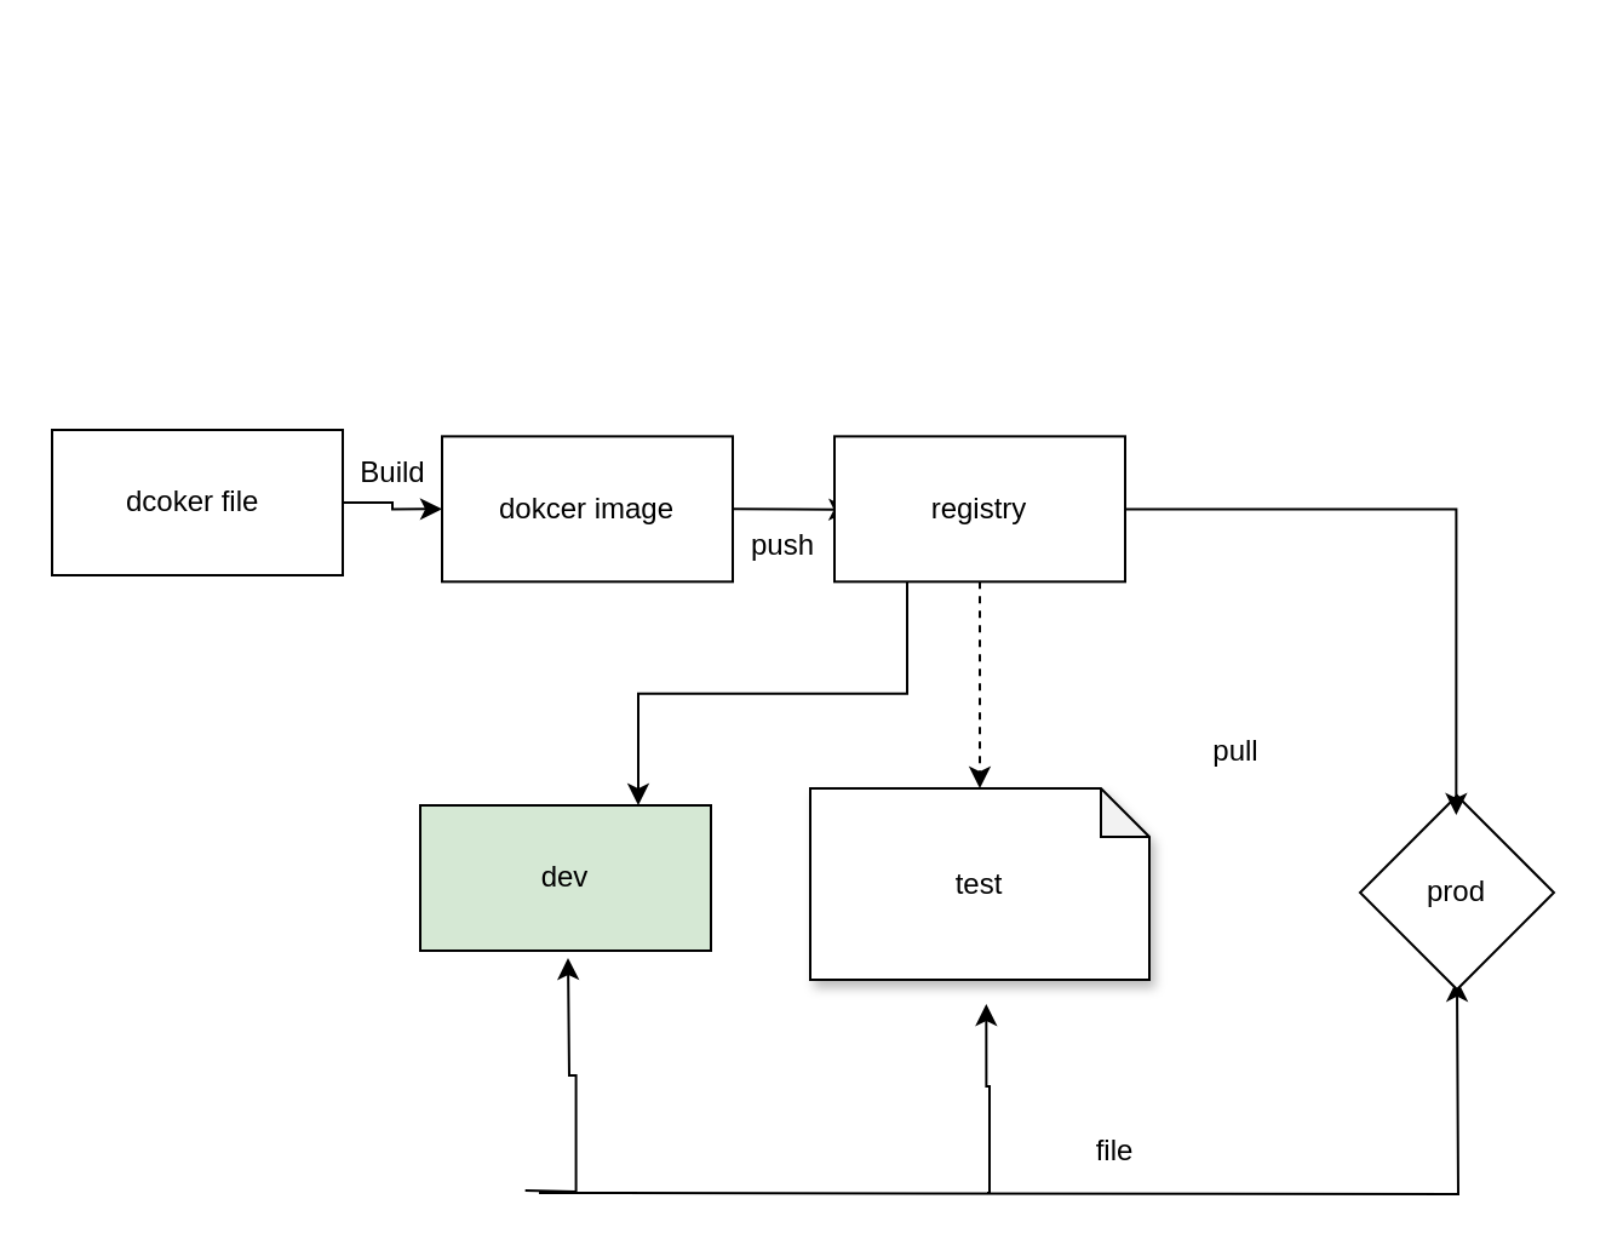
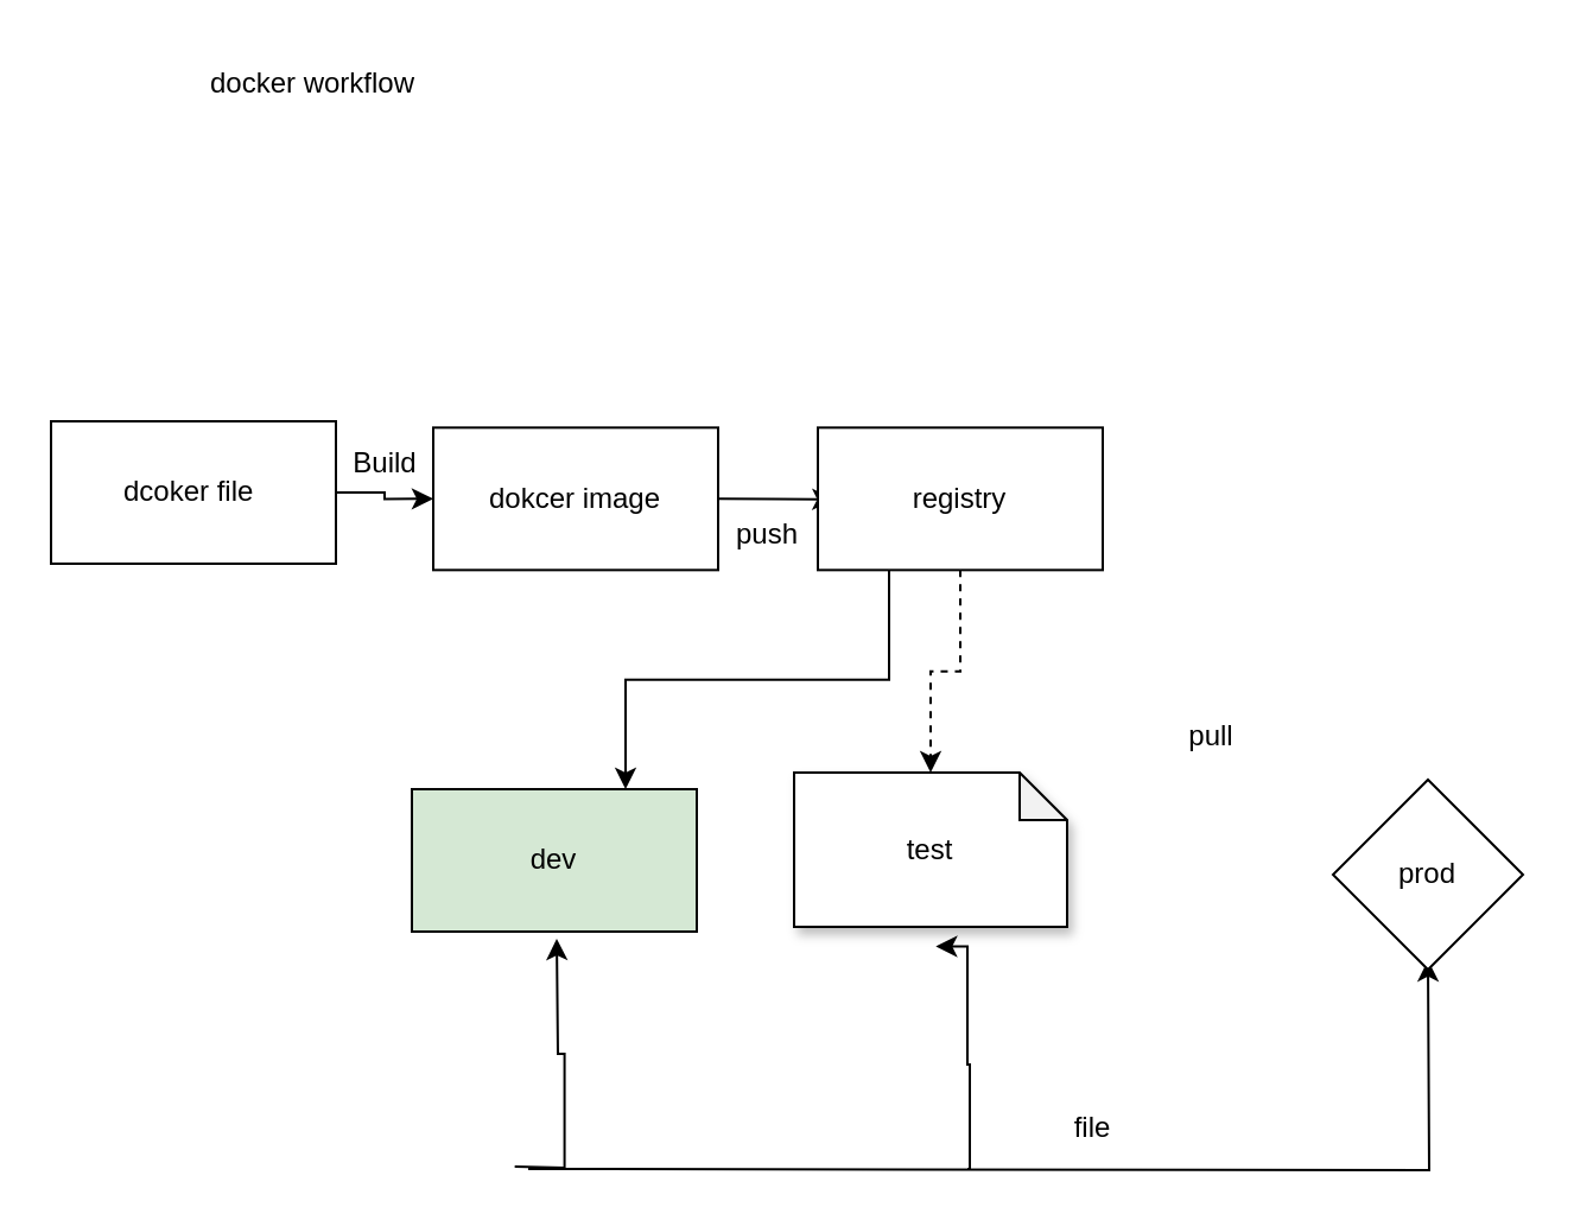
+ <mxCell id="13" value="docker workflow" style="text;html=1;align=center;verticalAlign=middle;whiteSpace=wrap;rounded=0;" vertex="1" parent="1"><mxGeometry x="38" y="20" width="187" height="30" as="geometry" /></mxCell>
- <mxCell id="14" style="edgeStyle=orthogonalEdgeStyle;rounded=0;orthogonalLoop=1;jettySize=auto;html=1;entryX=0.496;entryY=0.1;entryDx=0;entryDy=0;entryPerimeter=0;" edge="1" parent="1" source="19" target="11"><mxGeometry relative="1" as="geometry" /></mxCell>
- <mxCell id="9" value="test" style="shape=note;whiteSpace=wrap;html=1;backgroundOutline=1;darkOpacity=0.05;fillStyle=solid;direction=east;gradientDirection=north;shadow=1;size=20;pointerEvents=1;" vertex="1" parent="1"><mxGeometry x="334" y="325" width="140" height="79" as="geometry" /></mxCell>
+ <mxCell id="9" value="test" style="shape=note;whiteSpace=wrap;html=1;backgroundOutline=1;darkOpacity=0.05;fillStyle=solid;direction=east;gradientDirection=north;shadow=1;size=20;pointerEvents=1;" vertex="1" parent="1"><mxGeometry x="334" y="325" width="115" height="65" as="geometry" /></mxCell>
